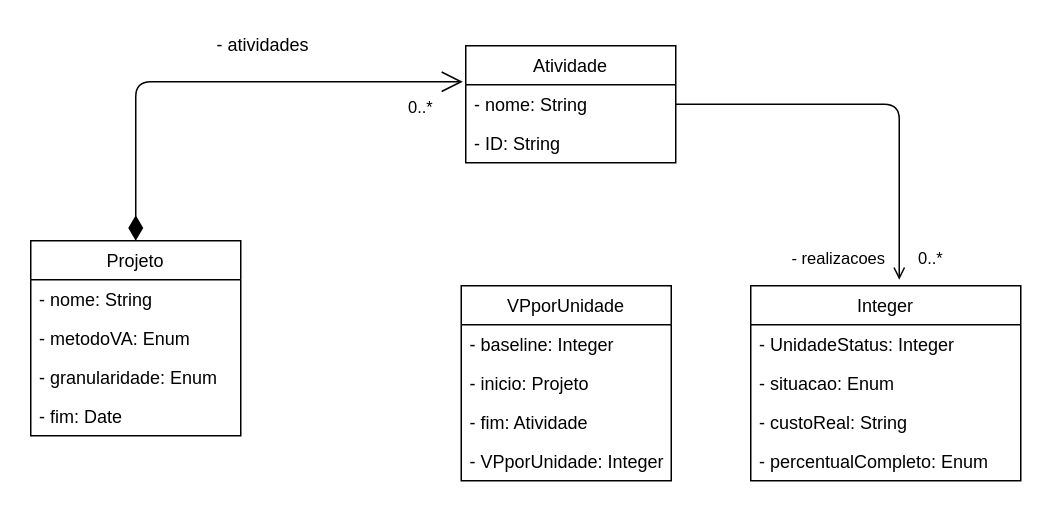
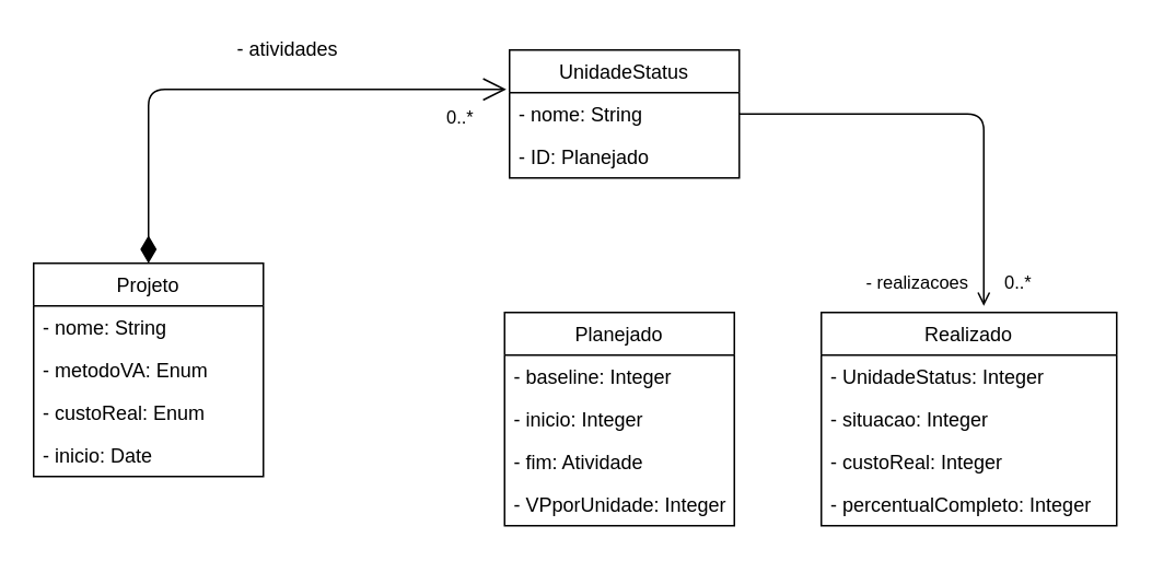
- <mxCell id="7" value="Atividade" style="swimlane;fontStyle=0;childLayout=stackLayout;horizontal=1;startSize=26;fillColor=none;horizontalStack=0;resizeParent=1;resizeParentMax=0;resizeLast=0;collapsible=1;marginBottom=0;" vertex="1" parent="1"><mxGeometry x="310" y="30" width="140" height="78" as="geometry" /></mxCell>
+ <mxCell id="7" value="UnidadeStatus" style="swimlane;fontStyle=0;childLayout=stackLayout;horizontal=1;startSize=26;fillColor=none;horizontalStack=0;resizeParent=1;resizeParentMax=0;resizeLast=0;collapsible=1;marginBottom=0;" vertex="1" parent="1"><mxGeometry x="310" y="30" width="140" height="78" as="geometry" /></mxCell>
- <mxCell id="9" value="- ID: String" style="text;strokeColor=none;fillColor=none;align=left;verticalAlign=top;spacingLeft=4;spacingRight=4;overflow=hidden;rotatable=0;points=[[0,0.5],[1,0.5]];portConstraint=eastwest;" vertex="1" parent="7"><mxGeometry y="52" width="140" height="26" as="geometry" /></mxCell>
+ <mxCell id="9" value="- ID: Planejado" style="text;strokeColor=none;fillColor=none;align=left;verticalAlign=top;spacingLeft=4;spacingRight=4;overflow=hidden;rotatable=0;points=[[0,0.5],[1,0.5]];portConstraint=eastwest;" vertex="1" parent="7"><mxGeometry y="52" width="140" height="26" as="geometry" /></mxCell>
- <mxCell id="11" value="VPporUnidade" style="swimlane;fontStyle=0;childLayout=stackLayout;horizontal=1;startSize=26;fillColor=none;horizontalStack=0;resizeParent=1;resizeParentMax=0;resizeLast=0;collapsible=1;marginBottom=0;" vertex="1" parent="1"><mxGeometry x="307" y="190" width="140" height="130" as="geometry" /></mxCell>
+ <mxCell id="11" value="Planejado" style="swimlane;fontStyle=0;childLayout=stackLayout;horizontal=1;startSize=26;fillColor=none;horizontalStack=0;resizeParent=1;resizeParentMax=0;resizeLast=0;collapsible=1;marginBottom=0;" vertex="1" parent="1"><mxGeometry x="307" y="190" width="140" height="130" as="geometry" /></mxCell>
- <mxCell id="16" value="Integer" style="swimlane;fontStyle=0;childLayout=stackLayout;horizontal=1;startSize=26;fillColor=none;horizontalStack=0;resizeParent=1;resizeParentMax=0;resizeLast=0;collapsible=1;marginBottom=0;" vertex="1" parent="1"><mxGeometry x="500" y="190" width="180" height="130" as="geometry" /></mxCell>
+ <mxCell id="16" value="Realizado" style="swimlane;fontStyle=0;childLayout=stackLayout;horizontal=1;startSize=26;fillColor=none;horizontalStack=0;resizeParent=1;resizeParentMax=0;resizeLast=0;collapsible=1;marginBottom=0;" vertex="1" parent="1"><mxGeometry x="500" y="190" width="180" height="130" as="geometry" /></mxCell>
- <mxCell id="5" value="- granularidade: Enum" style="text;strokeColor=none;fillColor=none;align=left;verticalAlign=top;spacingLeft=4;spacingRight=4;overflow=hidden;rotatable=0;points=[[0,0.5],[1,0.5]];portConstraint=eastwest;" vertex="1" parent="2"><mxGeometry y="78" width="140" height="26" as="geometry" /></mxCell>
+ <mxCell id="5" value="- custoReal: Enum" style="text;strokeColor=none;fillColor=none;align=left;verticalAlign=top;spacingLeft=4;spacingRight=4;overflow=hidden;rotatable=0;points=[[0,0.5],[1,0.5]];portConstraint=eastwest;" vertex="1" parent="2"><mxGeometry y="78" width="140" height="26" as="geometry" /></mxCell>
- <mxCell id="13" value="- inicio: Projeto" style="text;strokeColor=none;fillColor=none;align=left;verticalAlign=top;spacingLeft=4;spacingRight=4;overflow=hidden;rotatable=0;points=[[0,0.5],[1,0.5]];portConstraint=eastwest;" vertex="1" parent="11"><mxGeometry y="52" width="140" height="26" as="geometry" /></mxCell>
+ <mxCell id="13" value="- inicio: Integer" style="text;strokeColor=none;fillColor=none;align=left;verticalAlign=top;spacingLeft=4;spacingRight=4;overflow=hidden;rotatable=0;points=[[0,0.5],[1,0.5]];portConstraint=eastwest;" vertex="1" parent="11"><mxGeometry y="52" width="140" height="26" as="geometry" /></mxCell>
- <mxCell id="18" value="- situacao: Enum" style="text;strokeColor=none;fillColor=none;align=left;verticalAlign=top;spacingLeft=4;spacingRight=4;overflow=hidden;rotatable=0;points=[[0,0.5],[1,0.5]];portConstraint=eastwest;" vertex="1" parent="16"><mxGeometry y="52" width="180" height="26" as="geometry" /></mxCell>
+ <mxCell id="18" value="- situacao: Integer" style="text;strokeColor=none;fillColor=none;align=left;verticalAlign=top;spacingLeft=4;spacingRight=4;overflow=hidden;rotatable=0;points=[[0,0.5],[1,0.5]];portConstraint=eastwest;" vertex="1" parent="16"><mxGeometry y="52" width="180" height="26" as="geometry" /></mxCell>
- <mxCell id="6" value="- fim: Date" style="text;strokeColor=none;fillColor=none;align=left;verticalAlign=top;spacingLeft=4;spacingRight=4;overflow=hidden;rotatable=0;points=[[0,0.5],[1,0.5]];portConstraint=eastwest;" vertex="1" parent="2"><mxGeometry y="104" width="140" height="26" as="geometry" /></mxCell>
+ <mxCell id="6" value="- inicio: Date" style="text;strokeColor=none;fillColor=none;align=left;verticalAlign=top;spacingLeft=4;spacingRight=4;overflow=hidden;rotatable=0;points=[[0,0.5],[1,0.5]];portConstraint=eastwest;" vertex="1" parent="2"><mxGeometry y="104" width="140" height="26" as="geometry" /></mxCell>
- <mxCell id="19" value="- custoReal: String" style="text;strokeColor=none;fillColor=none;align=left;verticalAlign=top;spacingLeft=4;spacingRight=4;overflow=hidden;rotatable=0;points=[[0,0.5],[1,0.5]];portConstraint=eastwest;" vertex="1" parent="16"><mxGeometry y="78" width="180" height="26" as="geometry" /></mxCell>
+ <mxCell id="19" value="- custoReal: Integer" style="text;strokeColor=none;fillColor=none;align=left;verticalAlign=top;spacingLeft=4;spacingRight=4;overflow=hidden;rotatable=0;points=[[0,0.5],[1,0.5]];portConstraint=eastwest;" vertex="1" parent="16"><mxGeometry y="78" width="180" height="26" as="geometry" /></mxCell>
- <mxCell id="20" value="- percentualCompleto: Enum" style="text;strokeColor=none;fillColor=none;align=left;verticalAlign=top;spacingLeft=4;spacingRight=4;overflow=hidden;rotatable=0;points=[[0,0.5],[1,0.5]];portConstraint=eastwest;" vertex="1" parent="16"><mxGeometry y="104" width="180" height="26" as="geometry" /></mxCell>
+ <mxCell id="20" value="- percentualCompleto: Integer" style="text;strokeColor=none;fillColor=none;align=left;verticalAlign=top;spacingLeft=4;spacingRight=4;overflow=hidden;rotatable=0;points=[[0,0.5],[1,0.5]];portConstraint=eastwest;" vertex="1" parent="16"><mxGeometry y="104" width="180" height="26" as="geometry" /></mxCell>
